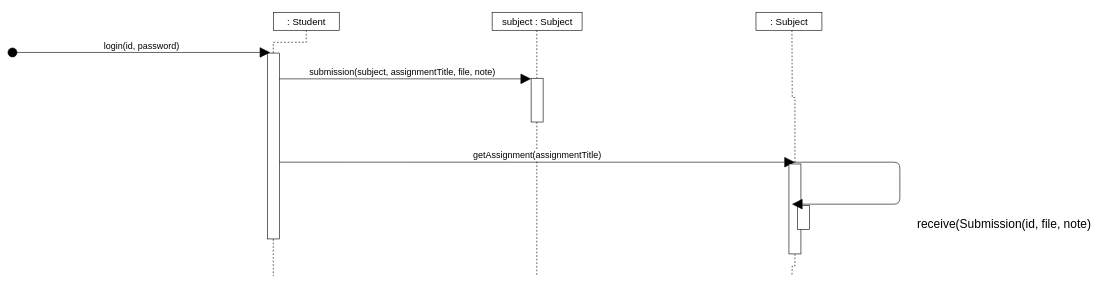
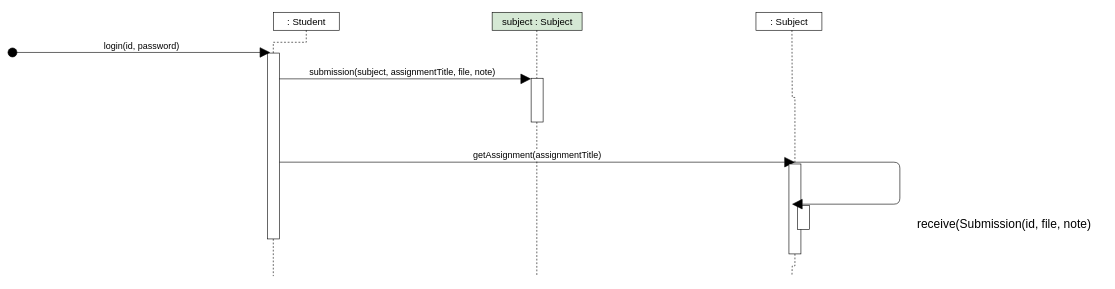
- <mxCell id="5" value="&lt;font style=&quot;font-size: 16px&quot;&gt;subject : Subject&lt;/font&gt;" style="html=1;" parent="1" vertex="1"><mxGeometry x="820" y="20" width="150" height="30" as="geometry" /></mxCell>
+ <mxCell id="5" value="&lt;font style=&quot;font-size: 16px&quot;&gt;subject : Subject&lt;/font&gt;" style="html=1;fillColor=#d5e8d4;" parent="1" vertex="1"><mxGeometry x="820" y="20" width="150" height="30" as="geometry" /></mxCell>
